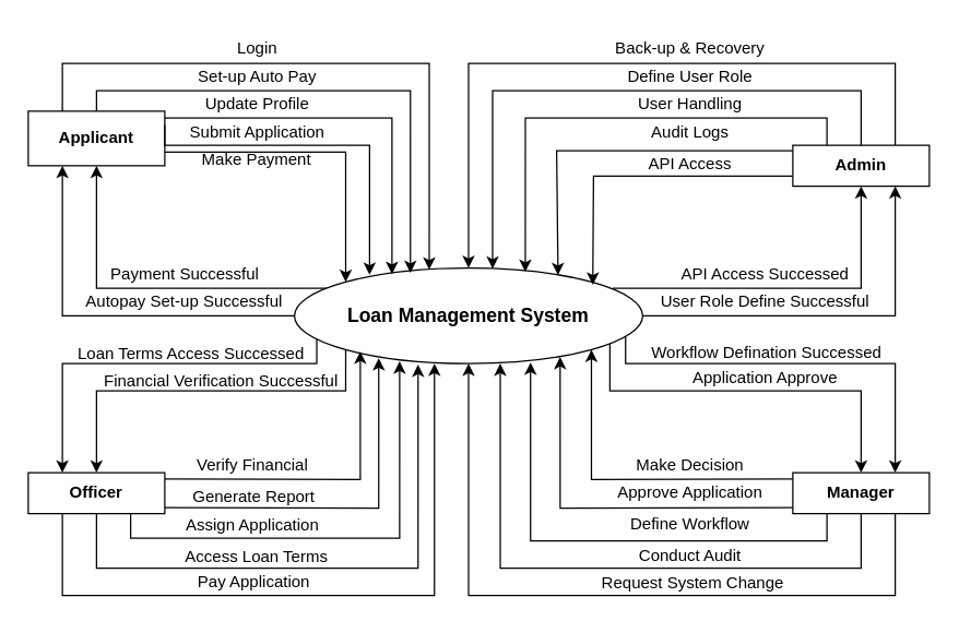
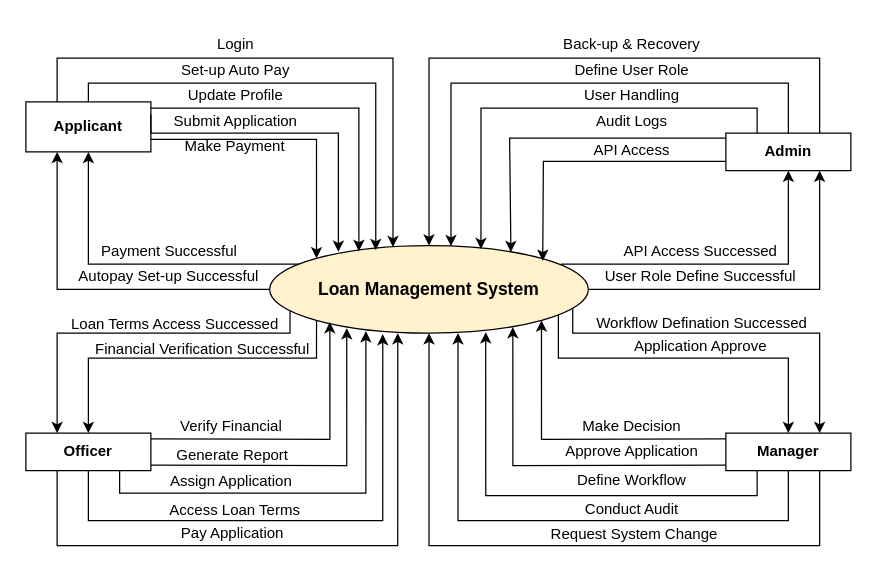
- <mxCell id="10" value="&lt;b&gt;&lt;font style=&quot;font-size: 14px;&quot;&gt;Loan Management System&lt;/font&gt;&lt;/b&gt;" style="ellipse;whiteSpace=wrap;html=1;" parent="1" vertex="1"><mxGeometry x="215" y="196" width="255" height="70" as="geometry" /></mxCell>
+ <mxCell id="10" value="&lt;b&gt;&lt;font style=&quot;font-size: 14px;&quot;&gt;Loan Management System&lt;/font&gt;&lt;/b&gt;" style="ellipse;whiteSpace=wrap;html=1;fillColor=#fff2cc;" parent="1" vertex="1"><mxGeometry x="215" y="196" width="255" height="70" as="geometry" /></mxCell>
